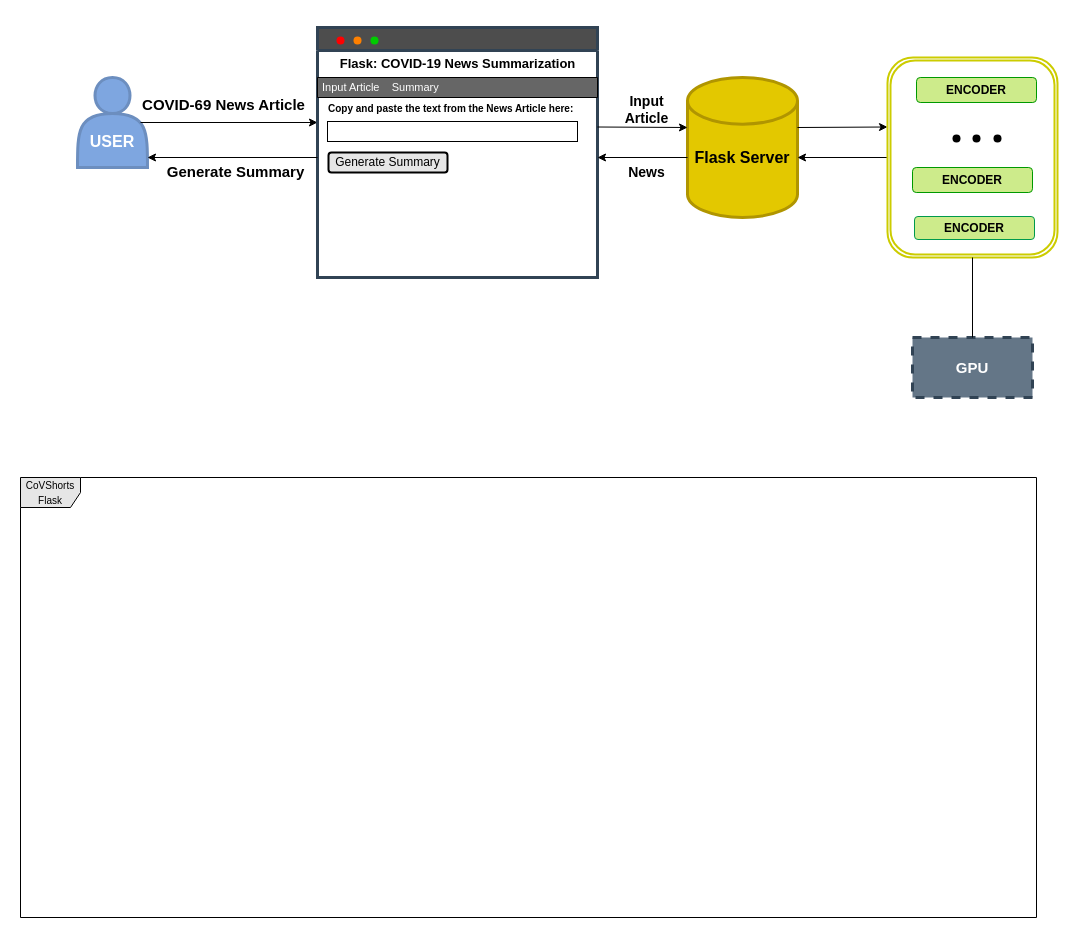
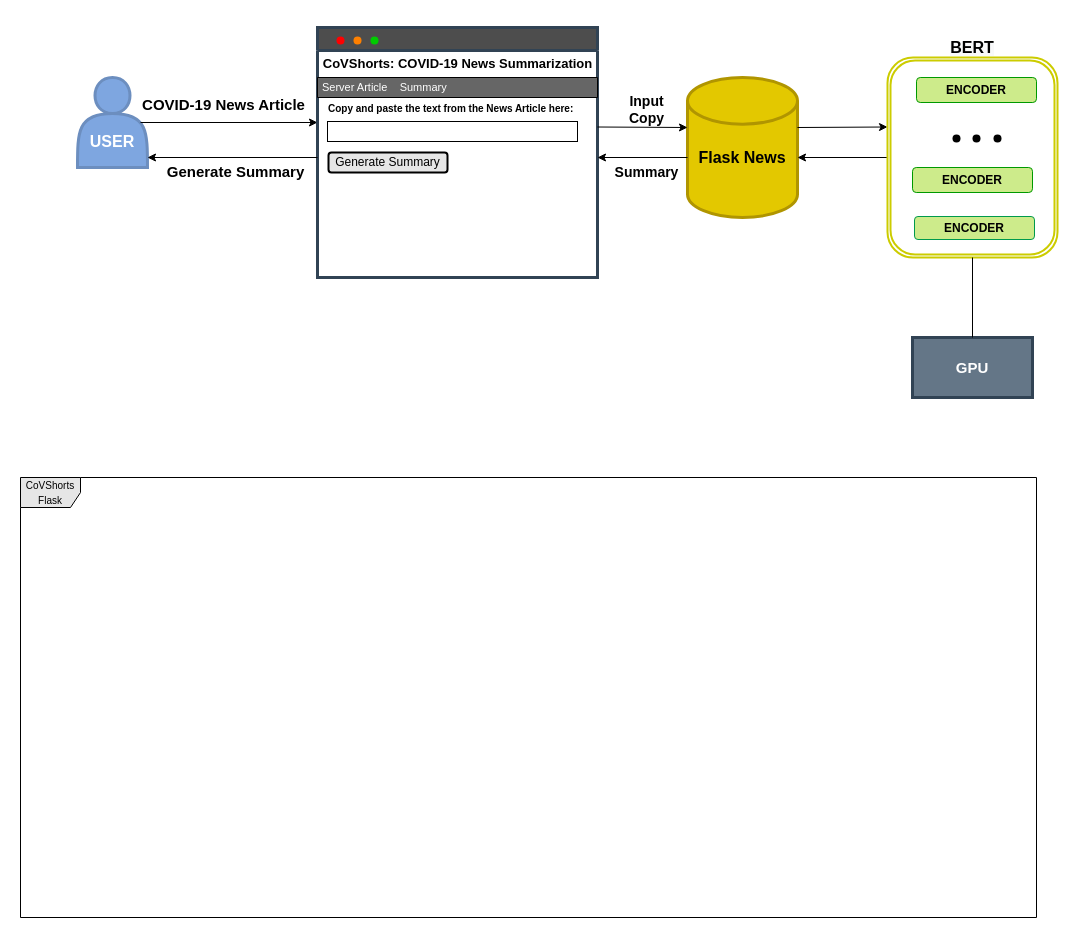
+ <mxCell id="22" value="&lt;font&gt;&lt;b style=&quot;color: rgb(0 , 0 , 0) ; font-family: &amp;#34;helvetica&amp;#34; ; font-style: normal ; letter-spacing: normal ; text-align: center ; text-indent: 0px ; text-transform: none ; word-spacing: 0px ; background-color: rgb(248 , 249 , 250)&quot;&gt;&lt;font style=&quot;font-size: 16px&quot;&gt;BERT&lt;/font&gt;&lt;/b&gt;&lt;br&gt;&lt;/font&gt;" style="text;html=1;strokeColor=none;fillColor=none;align=center;verticalAlign=middle;whiteSpace=wrap;rounded=0;" parent="1" vertex="1"><mxGeometry x="952" y="37" width="40" height="20" as="geometry" /></mxCell>
- <mxCell id="6" value="&lt;font style=&quot;font-size: 13px&quot;&gt;Flask: COVID-19 News Summarization&lt;/font&gt;" style="text;html=1;align=center;verticalAlign=middle;resizable=0;points=[];autosize=1;strokeColor=none;fontStyle=1" parent="5" vertex="1"><mxGeometry y="26" width="280" height="20" as="geometry" /></mxCell>
+ <mxCell id="6" value="&lt;font style=&quot;font-size: 13px&quot;&gt;CoVShorts: COVID-19 News Summarization&lt;/font&gt;" style="text;html=1;align=center;verticalAlign=middle;resizable=0;points=[];autosize=1;strokeColor=none;fontStyle=1" parent="5" vertex="1"><mxGeometry y="26" width="280" height="20" as="geometry" /></mxCell>
- <mxCell id="9" value="&lt;span style=&quot;color: rgb(255 , 255 , 255)&quot;&gt;&lt;font style=&quot;font-size: 11px&quot;&gt;Input Article&amp;nbsp; &amp;nbsp; Summary&lt;/font&gt;&lt;/span&gt;" style="text;html=1;strokeColor=none;fillColor=none;align=left;verticalAlign=middle;whiteSpace=wrap;rounded=0;" vertex="1" parent="5"><mxGeometry x="3" y="50" width="180" height="20" as="geometry" /></mxCell>
+ <mxCell id="9" value="&lt;span style=&quot;color: rgb(255 , 255 , 255)&quot;&gt;&lt;font style=&quot;font-size: 11px&quot;&gt;Server Article&amp;nbsp; &amp;nbsp; Summary&lt;/font&gt;&lt;/span&gt;" style="text;html=1;strokeColor=none;fillColor=none;align=left;verticalAlign=middle;whiteSpace=wrap;rounded=0;" vertex="1" parent="5"><mxGeometry x="3" y="50" width="180" height="20" as="geometry" /></mxCell>
- <mxCell id="14" value="&lt;b&gt;&lt;font style=&quot;font-size: 15px&quot;&gt;COVID-69 News Article&lt;/font&gt;&lt;/b&gt;" style="text;html=1;align=center;verticalAlign=middle;resizable=0;points=[];autosize=1;strokeColor=none;" parent="1" vertex="1"><mxGeometry x="133" y="94" width="180" height="20" as="geometry" /></mxCell>
+ <mxCell id="14" value="&lt;b&gt;&lt;font style=&quot;font-size: 15px&quot;&gt;COVID-19 News Article&lt;/font&gt;&lt;/b&gt;" style="text;html=1;align=center;verticalAlign=middle;resizable=0;points=[];autosize=1;strokeColor=none;" parent="1" vertex="1"><mxGeometry x="133" y="94" width="180" height="20" as="geometry" /></mxCell>
- <mxCell id="33" value="&lt;b&gt;&lt;font style=&quot;font-size: 14px&quot;&gt;Input&lt;br&gt;Article&lt;/font&gt;&lt;/b&gt;" style="text;html=1;align=center;verticalAlign=middle;resizable=0;points=[];autosize=1;strokeColor=none;" vertex="1" parent="1"><mxGeometry x="616" y="94" width="60" height="30" as="geometry" /></mxCell>
+ <mxCell id="33" value="&lt;b&gt;&lt;font style=&quot;font-size: 14px&quot;&gt;Input&lt;br&gt;Copy&lt;/font&gt;&lt;/b&gt;" style="text;html=1;align=center;verticalAlign=middle;resizable=0;points=[];autosize=1;strokeColor=none;" vertex="1" parent="1"><mxGeometry x="616" y="94" width="60" height="30" as="geometry" /></mxCell>
- <mxCell id="4" value="&lt;span style=&quot;font-size: 16px&quot;&gt;&lt;font style=&quot;font-size: 16px&quot;&gt;&lt;br&gt;Flask Server&lt;/font&gt;&lt;/span&gt;" style="strokeWidth=3;html=1;shape=mxgraph.flowchart.database;whiteSpace=wrap;fontStyle=1;fillColor=#e3c800;strokeColor=#B09500;fontColor=#000000;" parent="1" vertex="1"><mxGeometry x="687" y="77" width="110" height="140" as="geometry" /></mxCell>
+ <mxCell id="4" value="&lt;span style=&quot;font-size: 16px&quot;&gt;&lt;font style=&quot;font-size: 16px&quot;&gt;&lt;br&gt;Flask News&lt;/font&gt;&lt;/span&gt;" style="strokeWidth=3;html=1;shape=mxgraph.flowchart.database;whiteSpace=wrap;fontStyle=1;fillColor=#e3c800;strokeColor=#B09500;fontColor=#000000;" parent="1" vertex="1"><mxGeometry x="687" y="77" width="110" height="140" as="geometry" /></mxCell>
- <mxCell id="34" value="&lt;span style=&quot;font-size: 14px&quot;&gt;&lt;b&gt;News&lt;/b&gt;&lt;/span&gt;" style="text;html=1;align=center;verticalAlign=middle;resizable=0;points=[];autosize=1;strokeColor=none;" vertex="1" parent="1"><mxGeometry x="606" y="162" width="80" height="20" as="geometry" /></mxCell>
+ <mxCell id="34" value="&lt;span style=&quot;font-size: 14px&quot;&gt;&lt;b&gt;Summary&lt;/b&gt;&lt;/span&gt;" style="text;html=1;align=center;verticalAlign=middle;resizable=0;points=[];autosize=1;strokeColor=none;" vertex="1" parent="1"><mxGeometry x="606" y="162" width="80" height="20" as="geometry" /></mxCell>
- <mxCell id="15" value="&lt;b&gt;&lt;font style=&quot;font-size: 15px&quot;&gt;GPU&lt;/font&gt;&lt;/b&gt;" style="rounded=0;whiteSpace=wrap;html=1;fillColor=#647687;strokeColor=#314354;fontColor=#ffffff;strokeWidth=3;dashed=1;" parent="1" vertex="1"><mxGeometry x="912" y="337" width="120" height="60" as="geometry" /></mxCell>
+ <mxCell id="15" value="&lt;b&gt;&lt;font style=&quot;font-size: 15px&quot;&gt;GPU&lt;/font&gt;&lt;/b&gt;" style="rounded=0;whiteSpace=wrap;html=1;fillColor=#647687;strokeColor=#314354;fontColor=#ffffff;strokeWidth=3;" parent="1" vertex="1"><mxGeometry x="912" y="337" width="120" height="60" as="geometry" /></mxCell>
